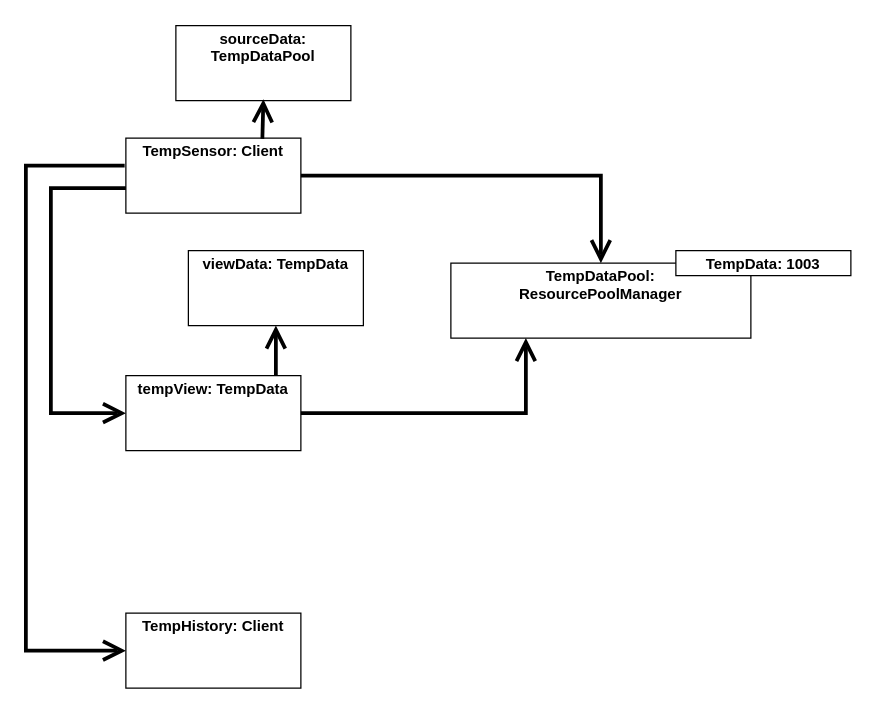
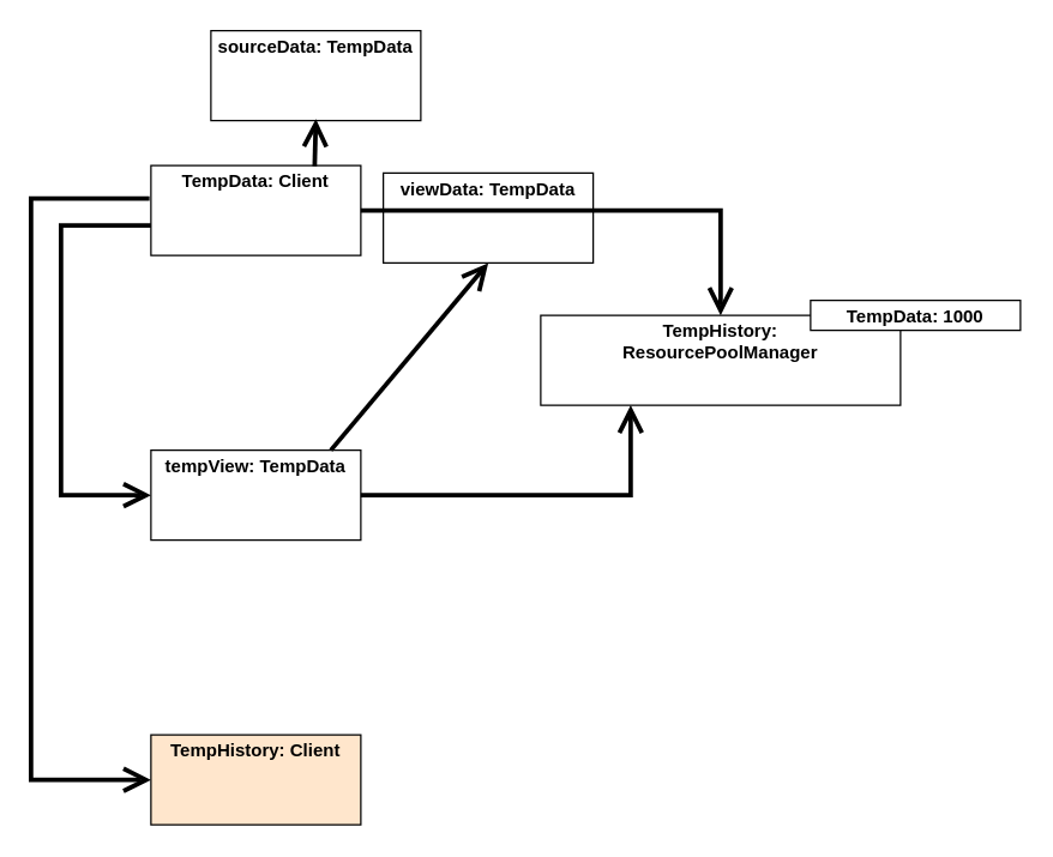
- <mxCell id="2" value="&lt;p style=&quot;margin:0px;margin-top:4px;text-align:center;&quot;&gt;&lt;b&gt;sourceData: TempDataPool&lt;/b&gt;&lt;/p&gt;" style="verticalAlign=top;align=left;overflow=fill;html=1;whiteSpace=wrap;" vertex="1" parent="1"><mxGeometry x="140" y="20" width="140" height="60" as="geometry" /></mxCell>
+ <mxCell id="2" value="&lt;p style=&quot;margin:0px;margin-top:4px;text-align:center;&quot;&gt;&lt;b&gt;sourceData: TempData&lt;/b&gt;&lt;/p&gt;" style="verticalAlign=top;align=left;overflow=fill;html=1;whiteSpace=wrap;" vertex="1" parent="1"><mxGeometry x="140" y="20" width="140" height="60" as="geometry" /></mxCell>
- <mxCell id="3" value="&lt;p style=&quot;margin:0px;margin-top:4px;text-align:center;&quot;&gt;&lt;b&gt;TempSensor: Client&lt;/b&gt;&lt;/p&gt;" style="verticalAlign=top;align=left;overflow=fill;html=1;whiteSpace=wrap;" vertex="1" parent="1"><mxGeometry x="100" y="110" width="140" height="60" as="geometry" /></mxCell>
+ <mxCell id="3" value="&lt;p style=&quot;margin:0px;margin-top:4px;text-align:center;&quot;&gt;&lt;b&gt;TempData: Client&lt;/b&gt;&lt;/p&gt;" style="verticalAlign=top;align=left;overflow=fill;html=1;whiteSpace=wrap;" vertex="1" parent="1"><mxGeometry x="100" y="110" width="140" height="60" as="geometry" /></mxCell>
- <mxCell id="8" value="&lt;p style=&quot;margin:0px;margin-top:4px;text-align:center;&quot;&gt;&lt;b&gt;TempData: 1003&lt;/b&gt;&lt;/p&gt;" style="verticalAlign=top;align=left;overflow=fill;html=1;whiteSpace=wrap;" vertex="1" parent="1"><mxGeometry x="540" y="200" width="140" height="20" as="geometry" /></mxCell>
+ <mxCell id="8" value="&lt;p style=&quot;margin:0px;margin-top:4px;text-align:center;&quot;&gt;&lt;b&gt;TempData: 1000&lt;/b&gt;&lt;/p&gt;" style="verticalAlign=top;align=left;overflow=fill;html=1;whiteSpace=wrap;" vertex="1" parent="1"><mxGeometry x="540" y="200" width="140" height="20" as="geometry" /></mxCell>
- <mxCell id="7" value="&lt;p style=&quot;margin:0px;margin-top:4px;text-align:center;&quot;&gt;&lt;b&gt;TempDataPool: &lt;br&gt;ResourcePoolManager&lt;/b&gt;&lt;/p&gt;" style="verticalAlign=top;align=left;overflow=fill;html=1;whiteSpace=wrap;" vertex="1" parent="1"><mxGeometry x="360" y="210" width="240" height="60" as="geometry" /></mxCell>
+ <mxCell id="7" value="&lt;p style=&quot;margin:0px;margin-top:4px;text-align:center;&quot;&gt;&lt;b&gt;TempHistory: &lt;br&gt;ResourcePoolManager&lt;/b&gt;&lt;/p&gt;" style="verticalAlign=top;align=left;overflow=fill;html=1;whiteSpace=wrap;" vertex="1" parent="1"><mxGeometry x="360" y="210" width="240" height="60" as="geometry" /></mxCell>
- <mxCell id="4" value="&lt;p style=&quot;margin:0px;margin-top:4px;text-align:center;&quot;&gt;&lt;b&gt;viewData: TempData&lt;/b&gt;&lt;/p&gt;" style="verticalAlign=top;align=left;overflow=fill;html=1;whiteSpace=wrap;" vertex="1" parent="1"><mxGeometry x="150" y="200" width="140" height="60" as="geometry" /></mxCell>
+ <mxCell id="4" value="&lt;p style=&quot;margin:0px;margin-top:4px;text-align:center;&quot;&gt;&lt;b&gt;viewData: TempData&lt;/b&gt;&lt;/p&gt;" style="verticalAlign=top;align=left;overflow=fill;html=1;whiteSpace=wrap;" vertex="1" parent="1"><mxGeometry x="255" y="115" width="140" height="60" as="geometry" /></mxCell>
- <mxCell id="6" value="&lt;p style=&quot;margin:0px;margin-top:4px;text-align:center;&quot;&gt;&lt;b&gt;TempHistory: Client&lt;/b&gt;&lt;/p&gt;" style="verticalAlign=top;align=left;overflow=fill;html=1;whiteSpace=wrap;" vertex="1" parent="1"><mxGeometry x="100" y="490" width="140" height="60" as="geometry" /></mxCell>
+ <mxCell id="6" value="&lt;p style=&quot;margin:0px;margin-top:4px;text-align:center;&quot;&gt;&lt;b&gt;TempHistory: Client&lt;/b&gt;&lt;/p&gt;" style="verticalAlign=top;align=left;overflow=fill;html=1;whiteSpace=wrap;fillColor=#ffe6cc;" vertex="1" parent="1"><mxGeometry x="100" y="490" width="140" height="60" as="geometry" /></mxCell>
